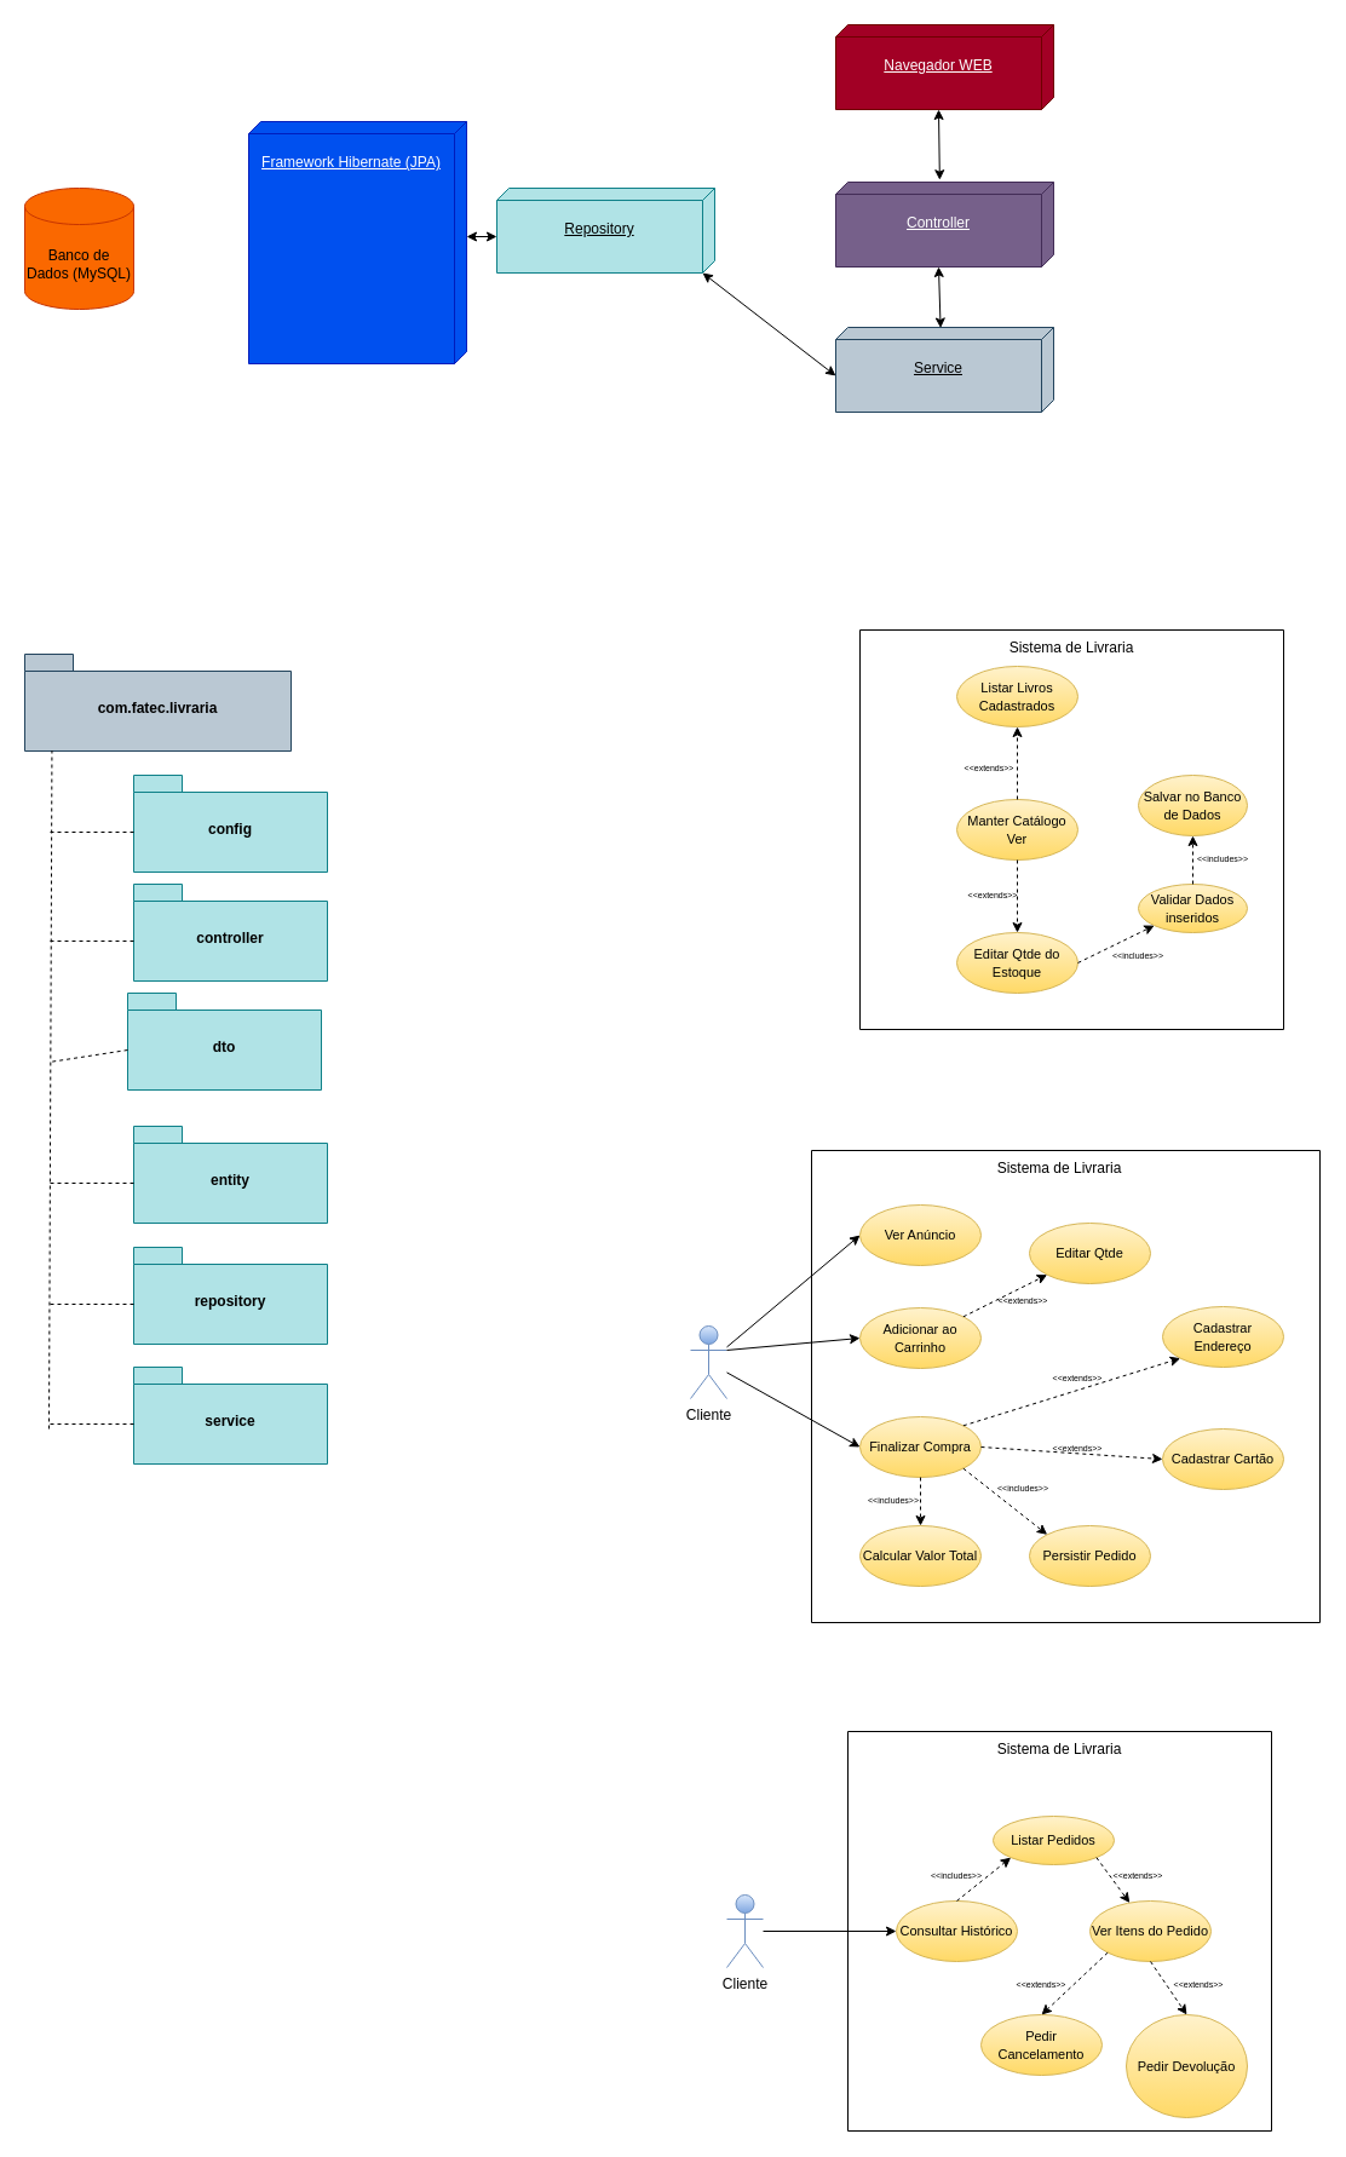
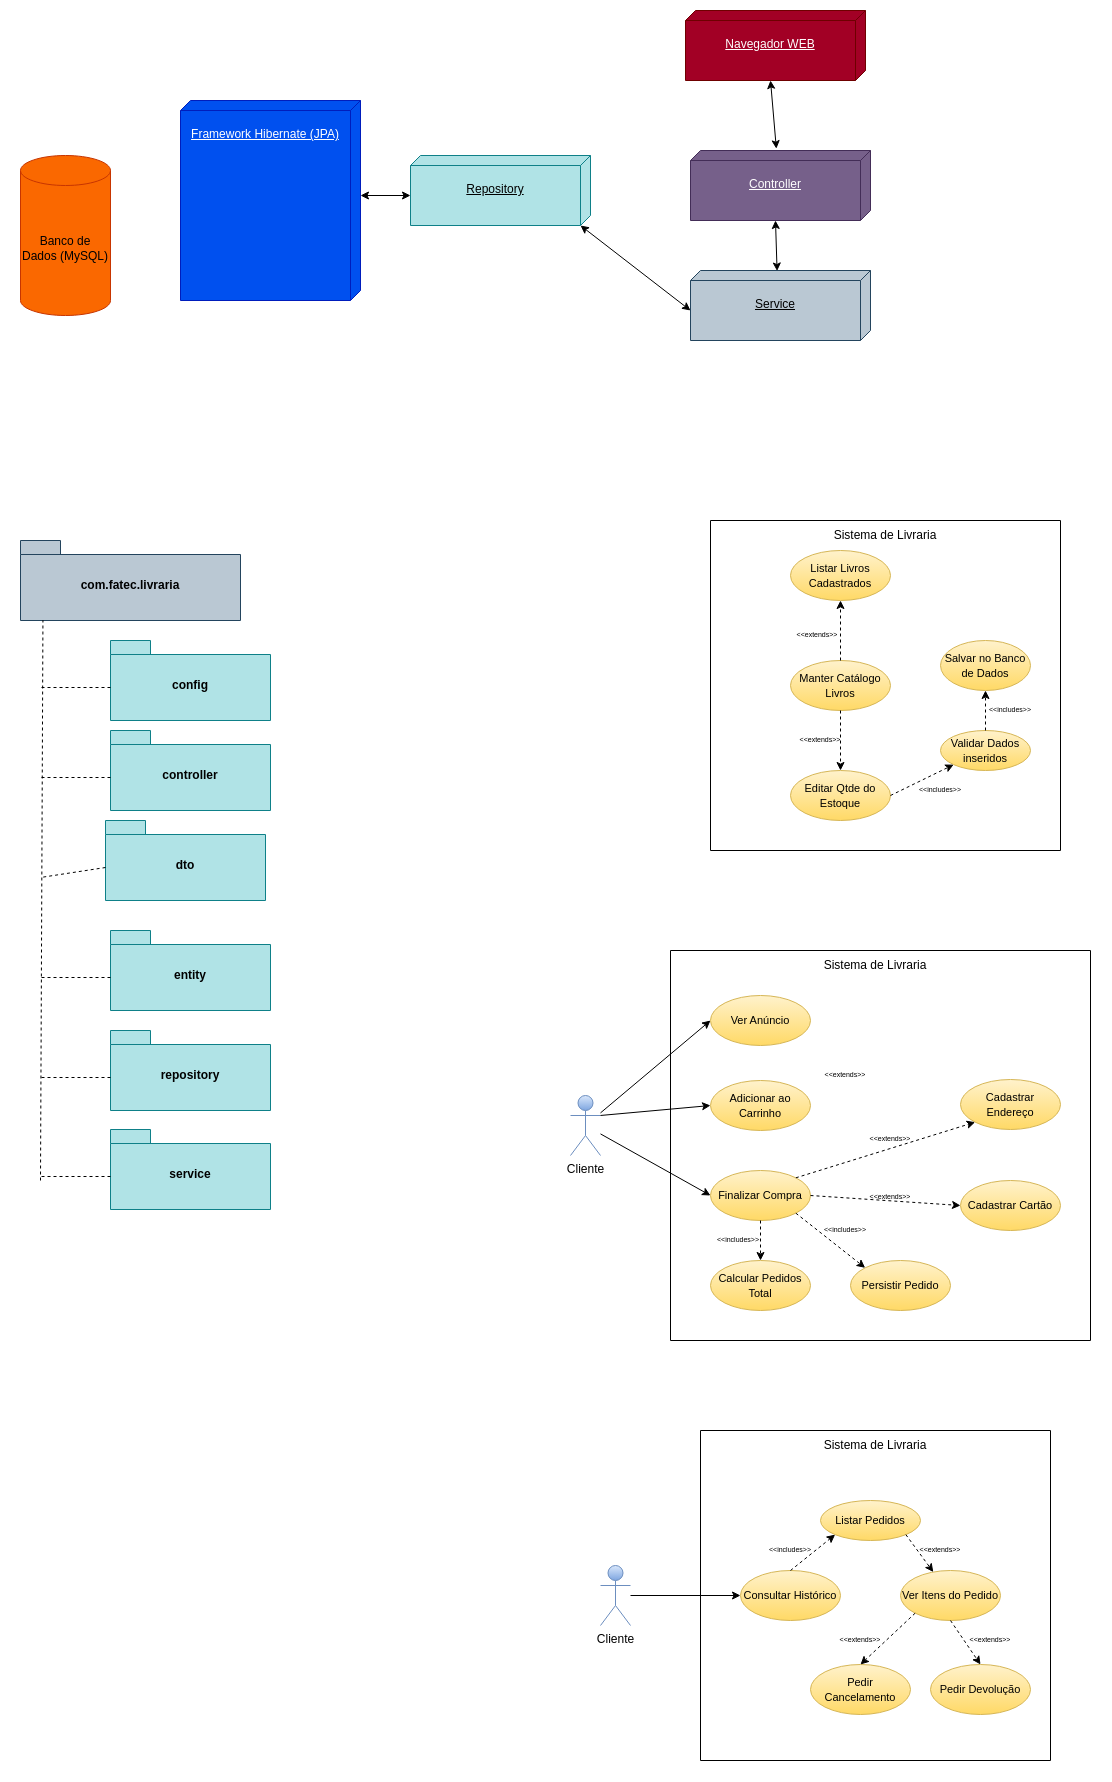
- <mxCell id="4" value="&lt;p&gt;Navegador WEB&lt;/p&gt;" style="verticalAlign=top;align=center;spacingTop=8;spacingLeft=2;spacingRight=12;shape=cube;size=10;direction=south;fontStyle=4;html=1;whiteSpace=wrap;fillColor=#a20025;strokeColor=#6F0000;fontColor=#ffffff;" parent="1" vertex="1"><mxGeometry x="690" y="20" width="180" height="70" as="geometry" /></mxCell>
+ <mxCell id="4" value="&lt;p&gt;Navegador WEB&lt;/p&gt;" style="verticalAlign=top;align=center;spacingTop=8;spacingLeft=2;spacingRight=12;shape=cube;size=10;direction=south;fontStyle=4;html=1;whiteSpace=wrap;fillColor=#a20025;strokeColor=#6F0000;fontColor=#ffffff;" parent="1" vertex="1"><mxGeometry x="685" y="10" width="180" height="70" as="geometry" /></mxCell>
- <mxCell id="2" value="&lt;p&gt;Framework Hibernate (JPA)&lt;/p&gt;" style="verticalAlign=top;align=center;spacingTop=8;spacingLeft=2;spacingRight=12;shape=cube;size=10;direction=south;fontStyle=4;html=1;whiteSpace=wrap;fillColor=#0050ef;strokeColor=#001DBC;fontColor=#ffffff;" parent="1" vertex="1"><mxGeometry x="205" y="100" width="180" height="200" as="geometry" /></mxCell>
+ <mxCell id="2" value="&lt;p&gt;Framework Hibernate (JPA)&lt;/p&gt;" style="verticalAlign=top;align=center;spacingTop=8;spacingLeft=2;spacingRight=12;shape=cube;size=10;direction=south;fontStyle=4;html=1;whiteSpace=wrap;fillColor=#0050ef;strokeColor=#001DBC;fontColor=#ffffff;" parent="1" vertex="1"><mxGeometry x="180" y="100" width="180" height="200" as="geometry" /></mxCell>
- <mxCell id="3" value="Banco de Dados (MySQL)" style="shape=cylinder3;whiteSpace=wrap;html=1;boundedLbl=1;backgroundOutline=1;size=15;fillColor=#fa6800;strokeColor=#C73500;fontColor=#000000;" parent="1" vertex="1"><mxGeometry x="20" y="155" width="90" height="100" as="geometry" /></mxCell>
+ <mxCell id="3" value="Banco de Dados (MySQL)" style="shape=cylinder3;whiteSpace=wrap;html=1;boundedLbl=1;backgroundOutline=1;size=15;fillColor=#fa6800;strokeColor=#C73500;fontColor=#000000;" parent="1" vertex="1"><mxGeometry x="20" y="155" width="90" height="160" as="geometry" /></mxCell>
- <mxCell id="28" value="&lt;font style=&quot;font-size: 11px;&quot;&gt;Manter Catálogo Ver&lt;/font&gt;" style="ellipse;whiteSpace=wrap;html=1;fillColor=#fff2cc;gradientColor=#ffd966;strokeColor=#d6b656;" vertex="1" parent="26"><mxGeometry x="80" y="140" width="100" height="50" as="geometry" /></mxCell>
+ <mxCell id="28" value="&lt;font style=&quot;font-size: 11px;&quot;&gt;Manter Catálogo Livros&lt;/font&gt;" style="ellipse;whiteSpace=wrap;html=1;fillColor=#fff2cc;gradientColor=#ffd966;strokeColor=#d6b656;" vertex="1" parent="26"><mxGeometry x="80" y="140" width="100" height="50" as="geometry" /></mxCell>
- <mxCell id="46" value="&lt;span style=&quot;font-size: 11px;&quot;&gt;Editar Qtde&lt;/span&gt;" style="ellipse;whiteSpace=wrap;html=1;fillColor=#fff2cc;gradientColor=#ffd966;strokeColor=#d6b656;" vertex="1" parent="42"><mxGeometry x="180" y="60" width="100" height="50" as="geometry" /></mxCell>
- <mxCell id="52" value="" style="endArrow=classic;html=1;rounded=0;exitX=1;exitY=0;exitDx=0;exitDy=0;entryX=0;entryY=1;entryDx=0;entryDy=0;dashed=1;" edge="1" parent="42" source="45" target="46"><mxGeometry width="50" height="50" relative="1" as="geometry"><mxPoint x="200" y="210" as="sourcePoint" /><mxPoint x="200" y="150" as="targetPoint" /></mxGeometry></mxCell>
- <mxCell id="50" value="&lt;span style=&quot;font-size: 11px;&quot;&gt;Calcular Valor Total&lt;/span&gt;" style="ellipse;whiteSpace=wrap;html=1;fillColor=#fff2cc;gradientColor=#ffd966;strokeColor=#d6b656;" vertex="1" parent="42"><mxGeometry x="40" y="310" width="100" height="50" as="geometry" /></mxCell>
+ <mxCell id="50" value="&lt;span style=&quot;font-size: 11px;&quot;&gt;Calcular Pedidos Total&lt;/span&gt;" style="ellipse;whiteSpace=wrap;html=1;fillColor=#fff2cc;gradientColor=#ffd966;strokeColor=#d6b656;" vertex="1" parent="42"><mxGeometry x="40" y="310" width="100" height="50" as="geometry" /></mxCell>
- <mxCell id="71" value="&lt;font style=&quot;font-size: 11px;&quot;&gt;Pedir Devolução&lt;/font&gt;" style="ellipse;whiteSpace=wrap;html=1;fillColor=#fff2cc;gradientColor=#ffd966;strokeColor=#d6b656;" vertex="1" parent="66"><mxGeometry x="230" y="234" width="100" height="85" as="geometry" /></mxCell>
+ <mxCell id="71" value="&lt;font style=&quot;font-size: 11px;&quot;&gt;Pedir Devolução&lt;/font&gt;" style="ellipse;whiteSpace=wrap;html=1;fillColor=#fff2cc;gradientColor=#ffd966;strokeColor=#d6b656;" vertex="1" parent="66"><mxGeometry x="230" y="234" width="100" height="50" as="geometry" /></mxCell>
